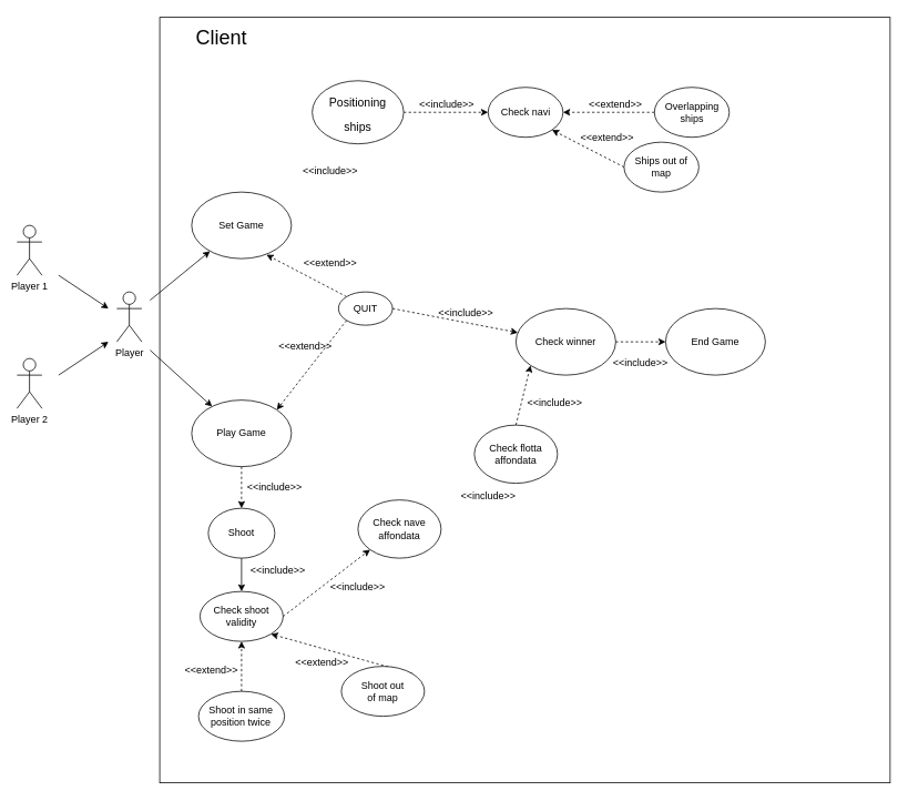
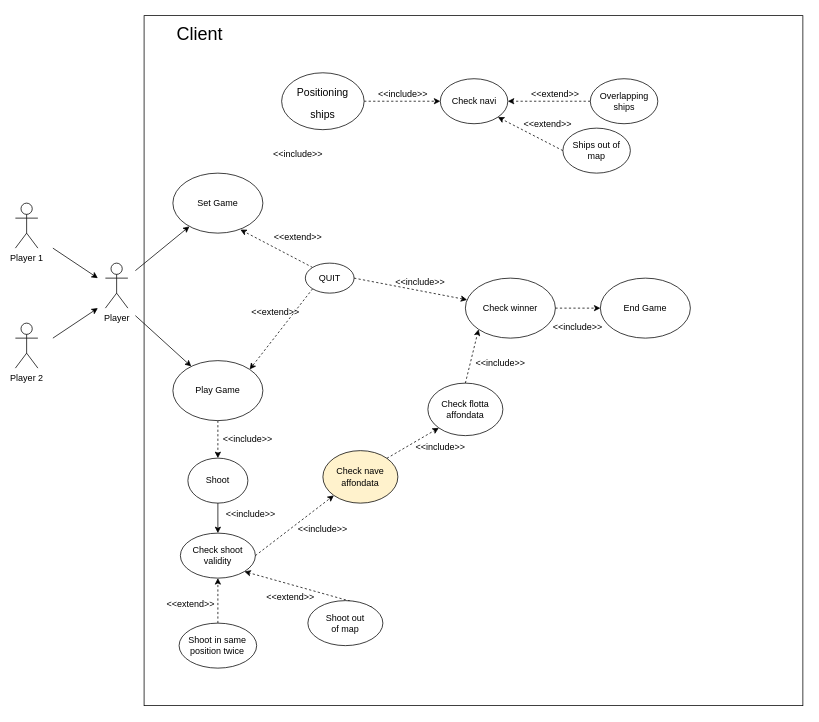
+ <mxCell id="40" value="" style="endArrow=classic;dashed=1;html=1;rounded=0;exitX=1;exitY=0;exitDx=0;exitDy=0;entryX=0;entryY=1;entryDx=0;entryDy=0;" edge="1" parent="1" source="39" target="42"><mxGeometry width="50" height="50" relative="1" as="geometry"><mxPoint x="480" y="650" as="sourcePoint" /><mxPoint x="590" y="580" as="targetPoint" /></mxGeometry></mxCell>
- <mxCell id="39" value="Check nave affondata" style="ellipse;whiteSpace=wrap;html=1;" vertex="1" parent="1"><mxGeometry x="430" y="600" width="100" height="70" as="geometry" /></mxCell>
+ <mxCell id="39" value="Check nave affondata" style="ellipse;whiteSpace=wrap;html=1;fillColor=#fff2cc;" vertex="1" parent="1"><mxGeometry x="430" y="600" width="100" height="70" as="geometry" /></mxCell>
